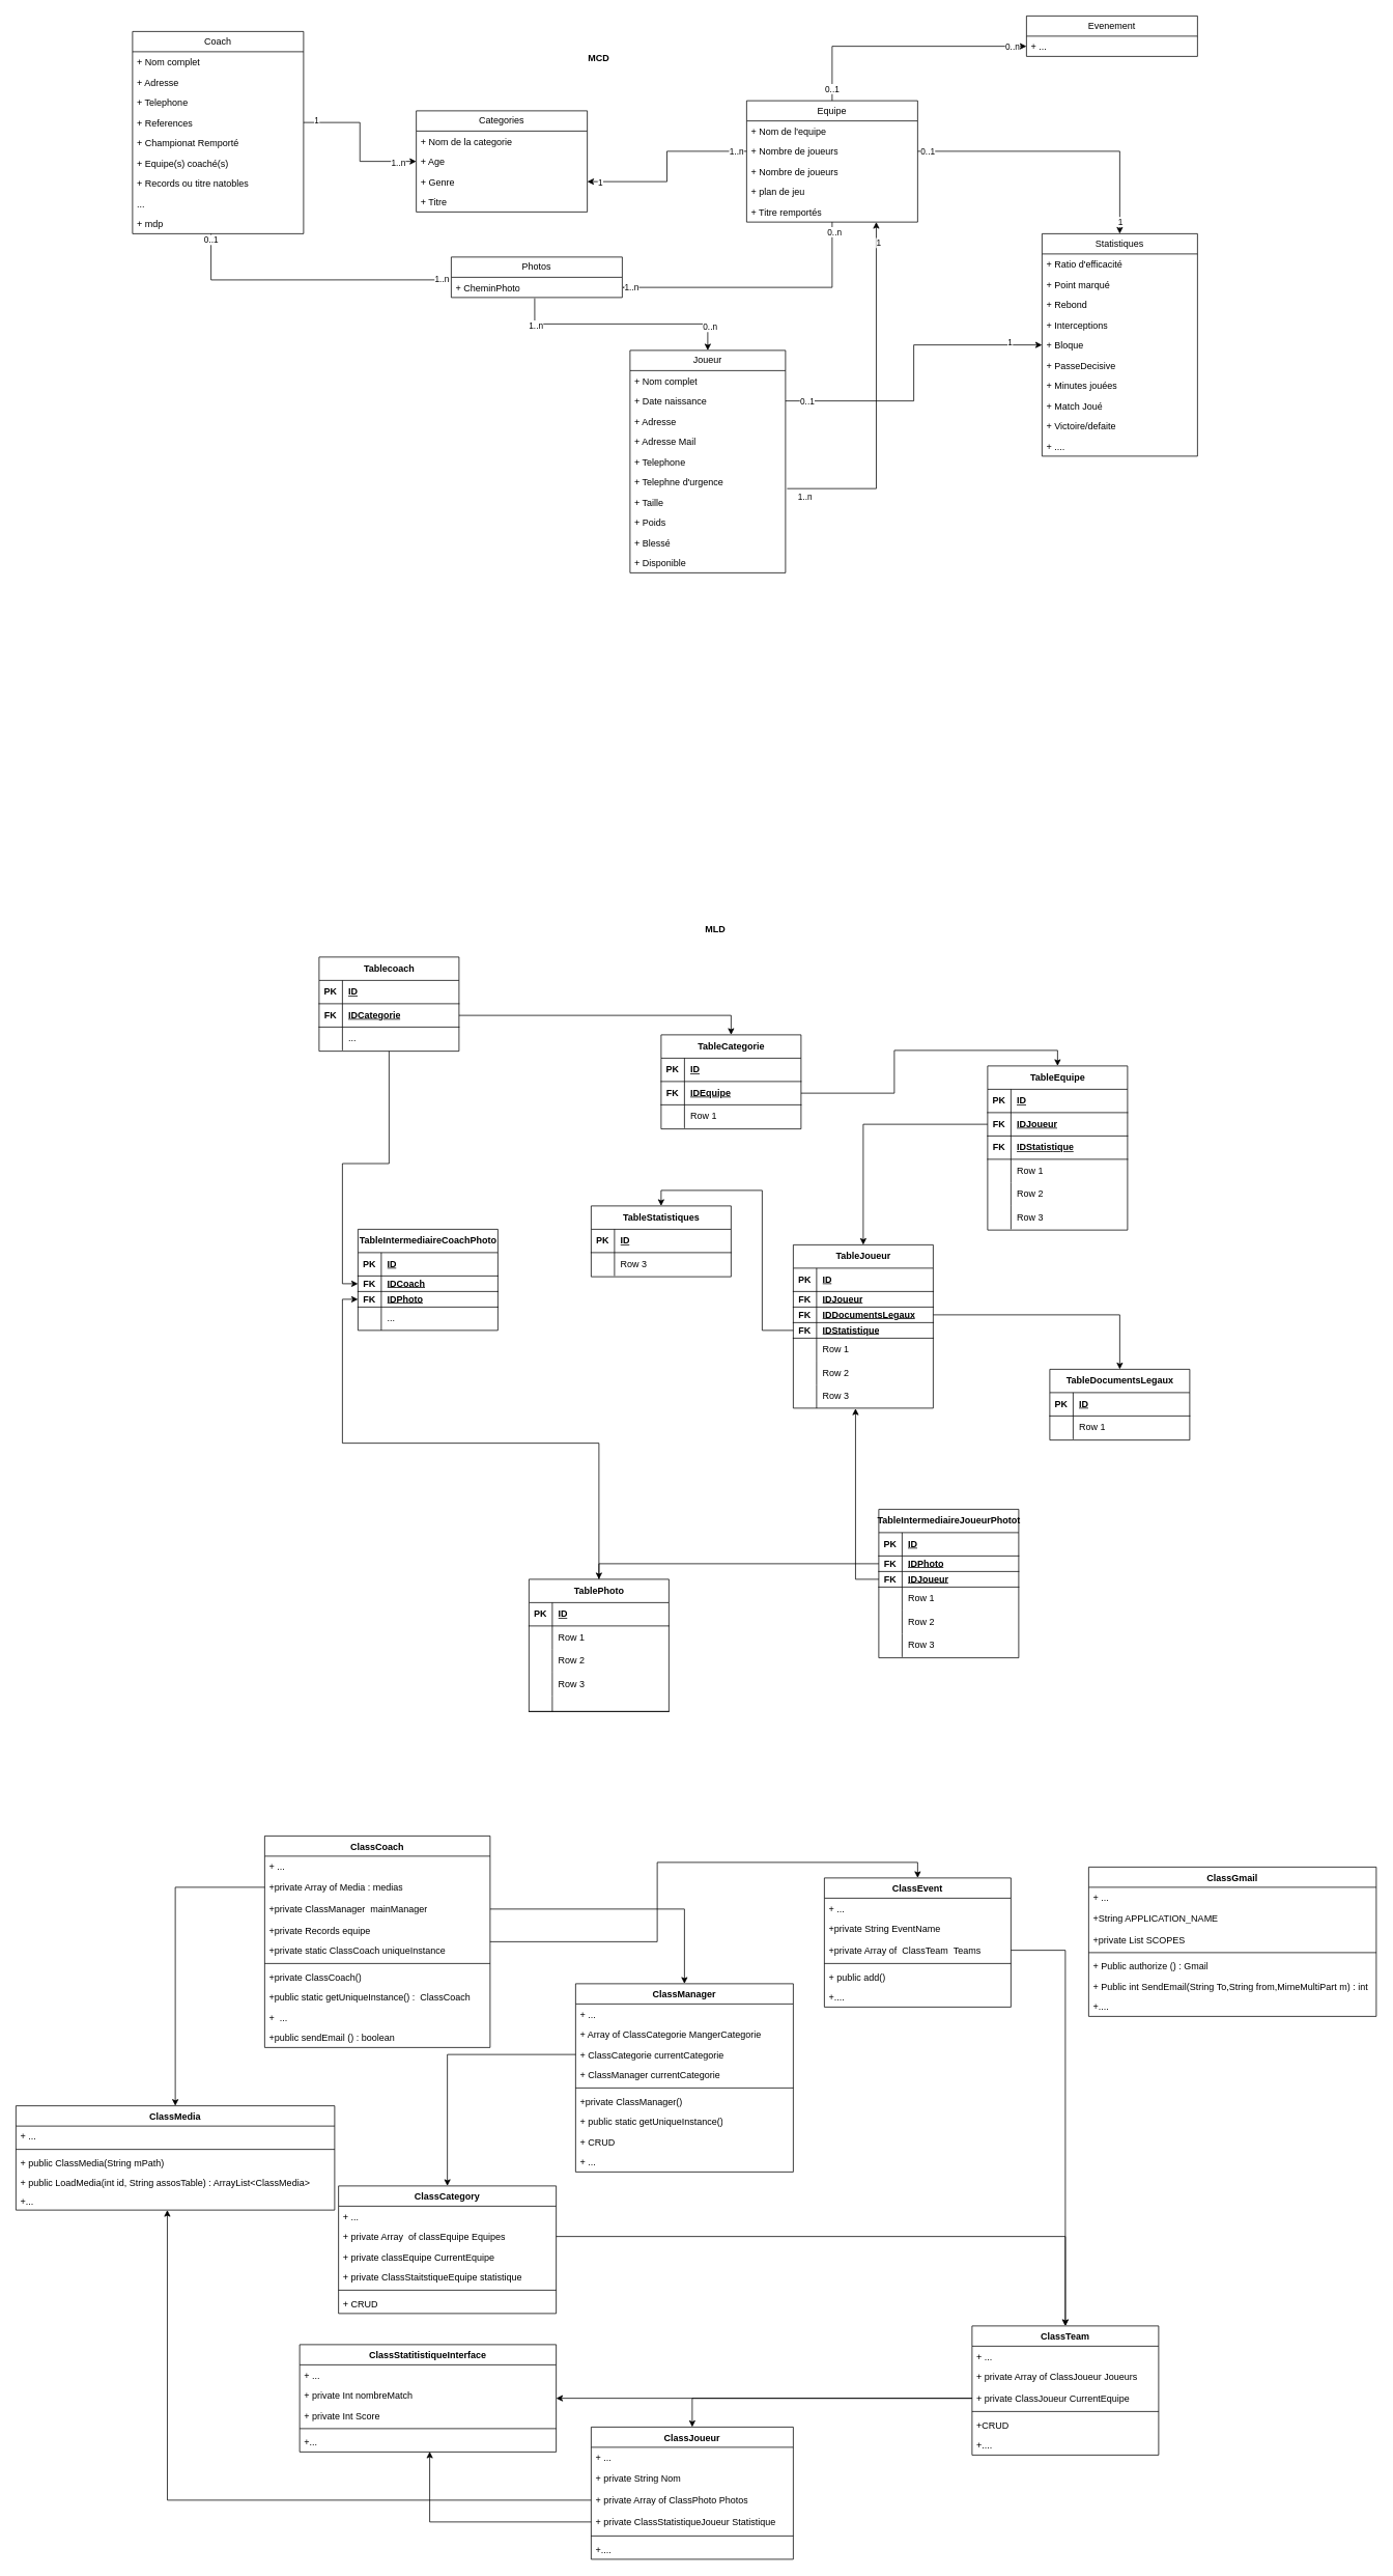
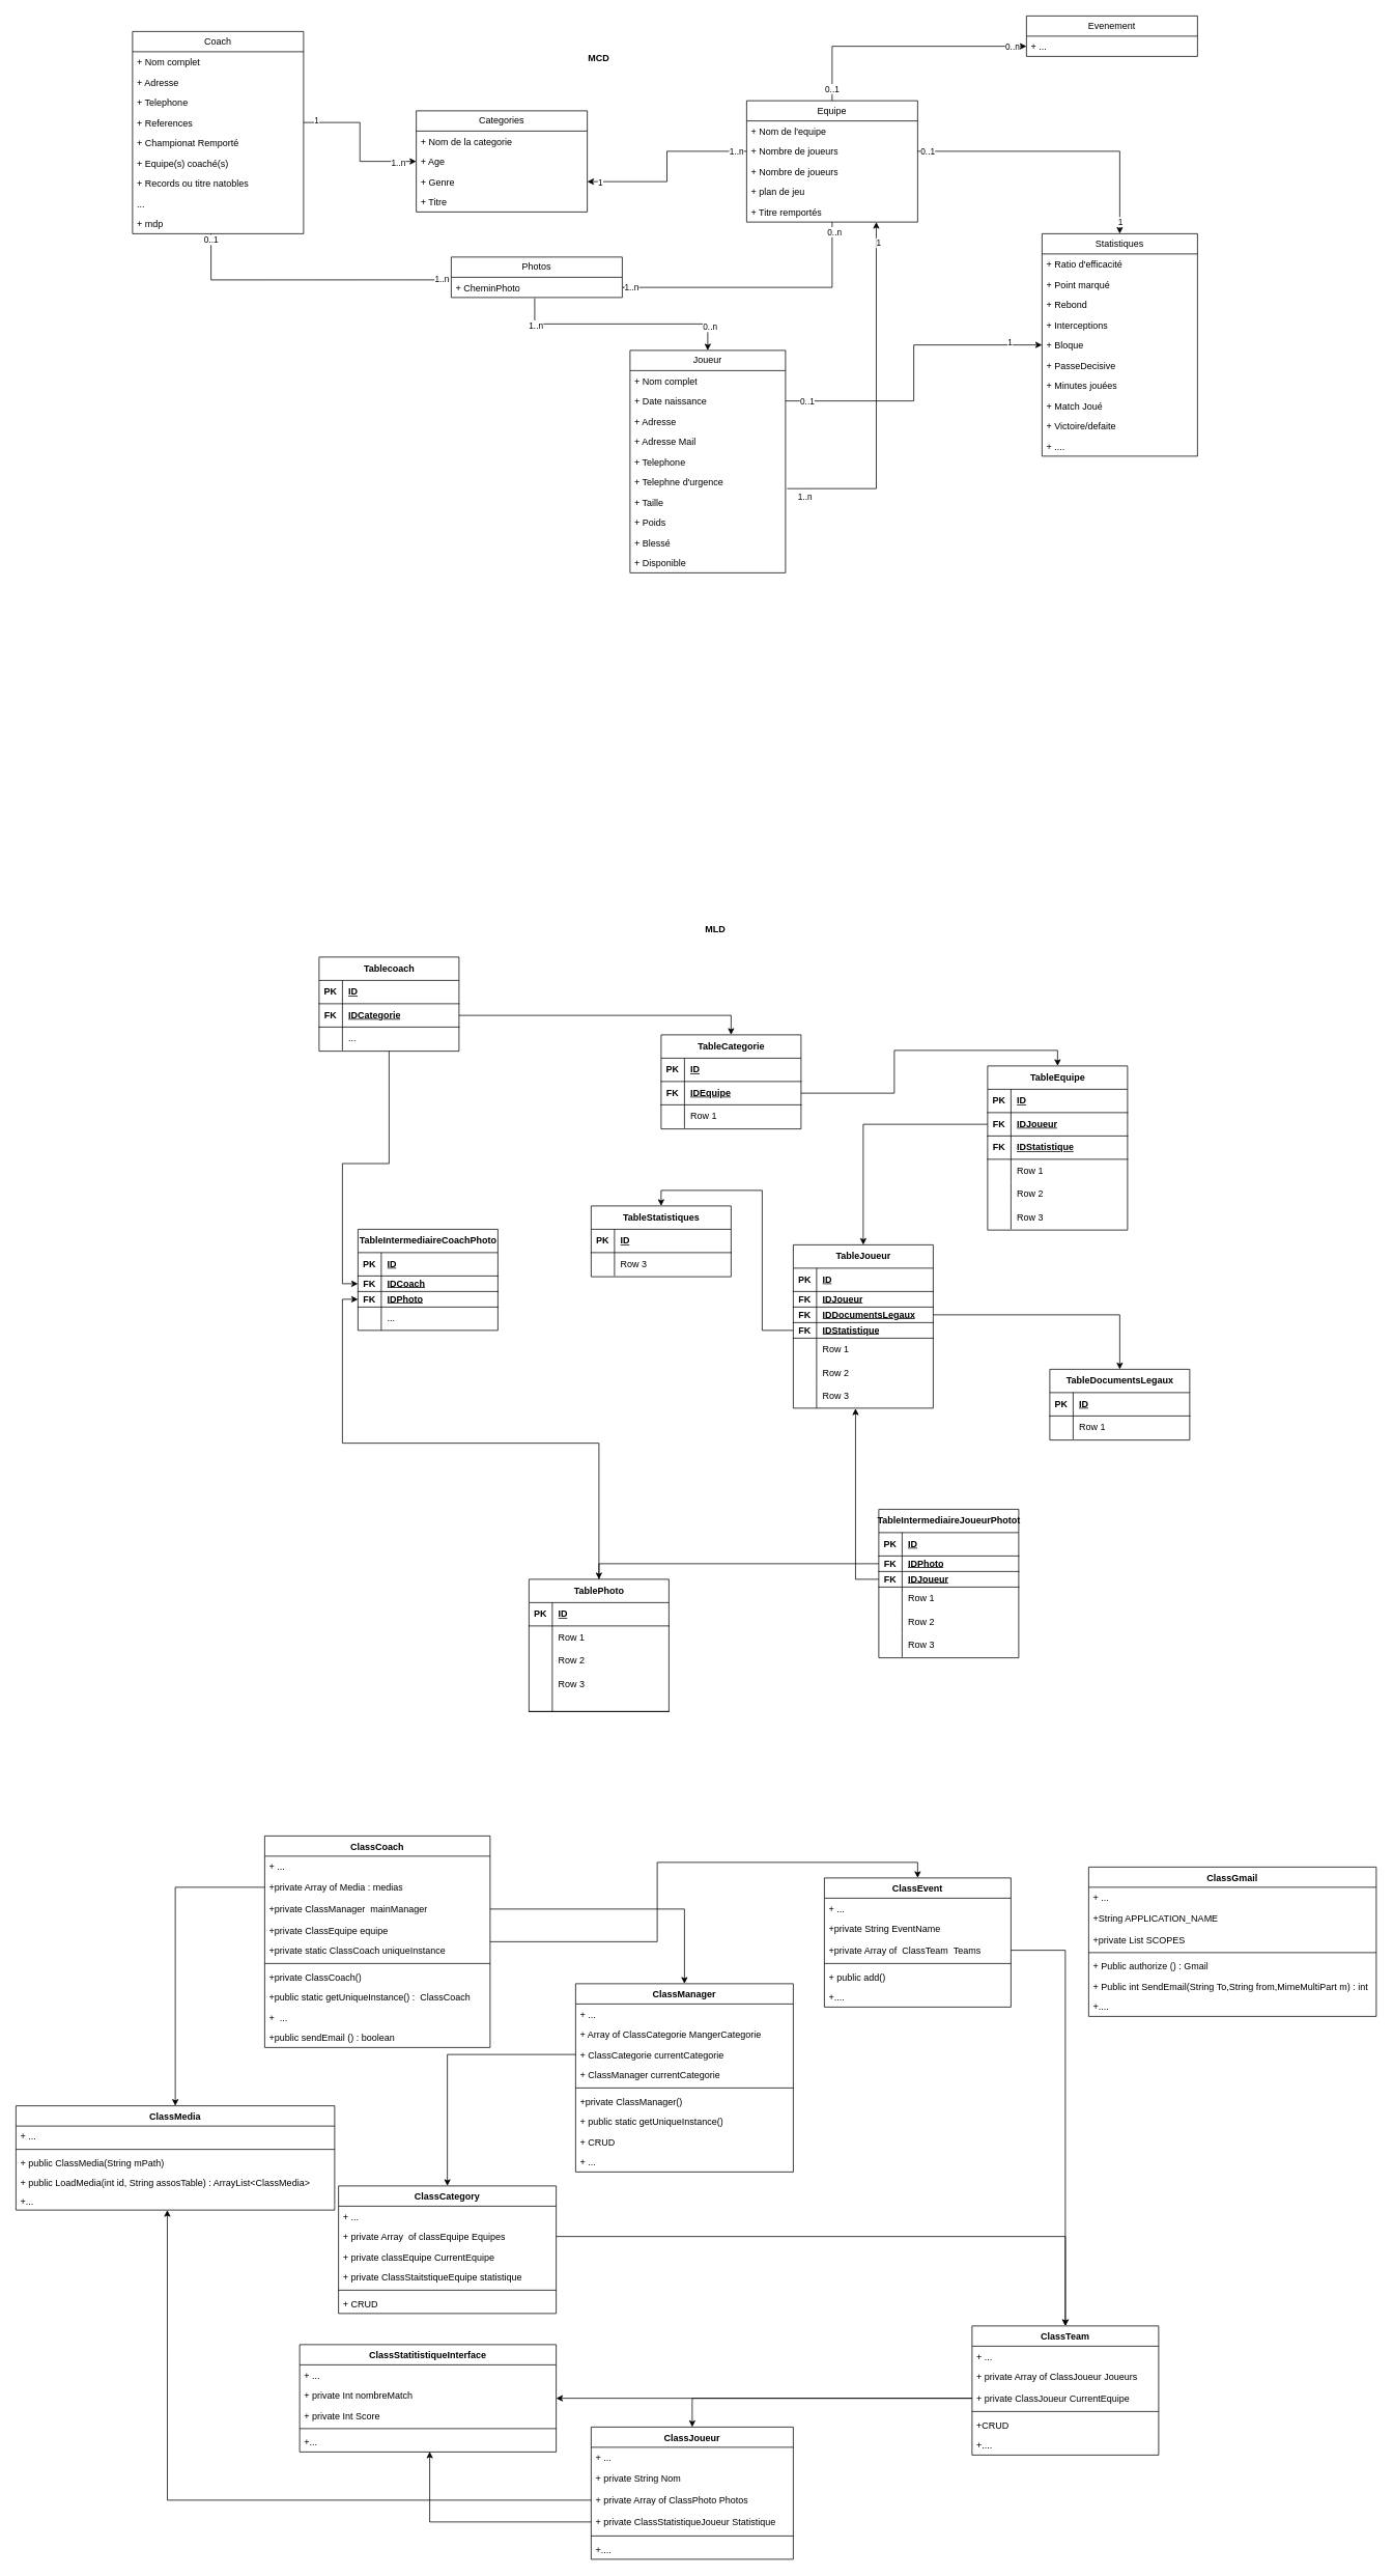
- <mxCell id="153" value="+private Records equipe" style="text;strokeColor=none;fillColor=none;align=left;verticalAlign=top;spacingLeft=4;spacingRight=4;overflow=hidden;rotatable=0;points=[[0,0.5],[1,0.5]];portConstraint=eastwest;whiteSpace=wrap;html=1;" parent="149" vertex="1"><mxGeometry y="108" width="290" height="26" as="geometry" /></mxCell>
+ <mxCell id="153" value="+private ClassEquipe equipe" style="text;strokeColor=none;fillColor=none;align=left;verticalAlign=top;spacingLeft=4;spacingRight=4;overflow=hidden;rotatable=0;points=[[0,0.5],[1,0.5]];portConstraint=eastwest;whiteSpace=wrap;html=1;" parent="149" vertex="1"><mxGeometry y="108" width="290" height="26" as="geometry" /></mxCell>
